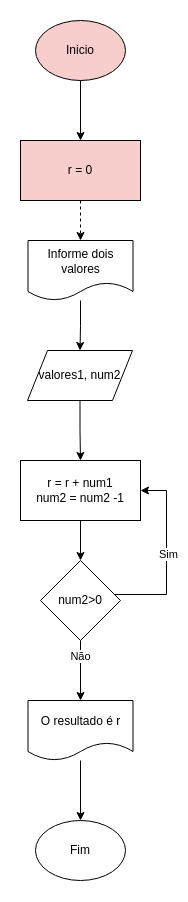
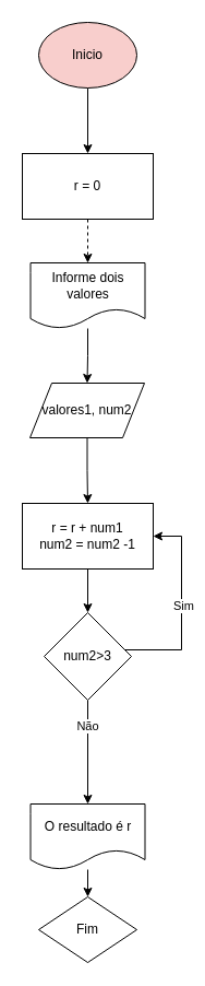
- <mxCell id="16" value="r = 0" style="rounded=0;whiteSpace=wrap;html=1;fillColor=#f8cecc;" vertex="1" parent="1"><mxGeometry x="20" y="140" width="120" height="60" as="geometry" /></mxCell>
+ <mxCell id="16" value="r = 0" style="rounded=0;whiteSpace=wrap;html=1;" vertex="1" parent="1"><mxGeometry x="20" y="140" width="120" height="60" as="geometry" /></mxCell>
- <mxCell id="12" value="num2&amp;gt;0" style="rhombus;whiteSpace=wrap;html=1;" vertex="1" parent="1"><mxGeometry x="40" y="560" width="80" height="80" as="geometry" /></mxCell>
+ <mxCell id="12" value="num2&amp;gt;3" style="rhombus;whiteSpace=wrap;html=1;" vertex="1" parent="1"><mxGeometry x="40" y="560" width="80" height="80" as="geometry" /></mxCell>
- <mxCell id="18" value="O resultado é r" style="shape=document;whiteSpace=wrap;html=1;boundedLbl=1;" vertex="1" parent="1"><mxGeometry x="27.5" y="700" width="105" height="60" as="geometry" /></mxCell>
+ <mxCell id="18" value="O resultado é r" style="shape=document;whiteSpace=wrap;html=1;boundedLbl=1;" vertex="1" parent="1"><mxGeometry x="27.5" y="735" width="105" height="60" as="geometry" /></mxCell>
- <mxCell id="19" value="Fim" style="ellipse;whiteSpace=wrap;html=1;" vertex="1" parent="1"><mxGeometry x="35" y="820" width="90" height="60" as="geometry" /></mxCell>
+ <mxCell id="19" value="Fim" style="rhombus;whiteSpace=wrap;html=1;" vertex="1" parent="1"><mxGeometry x="35" y="820" width="90" height="60" as="geometry" /></mxCell>
